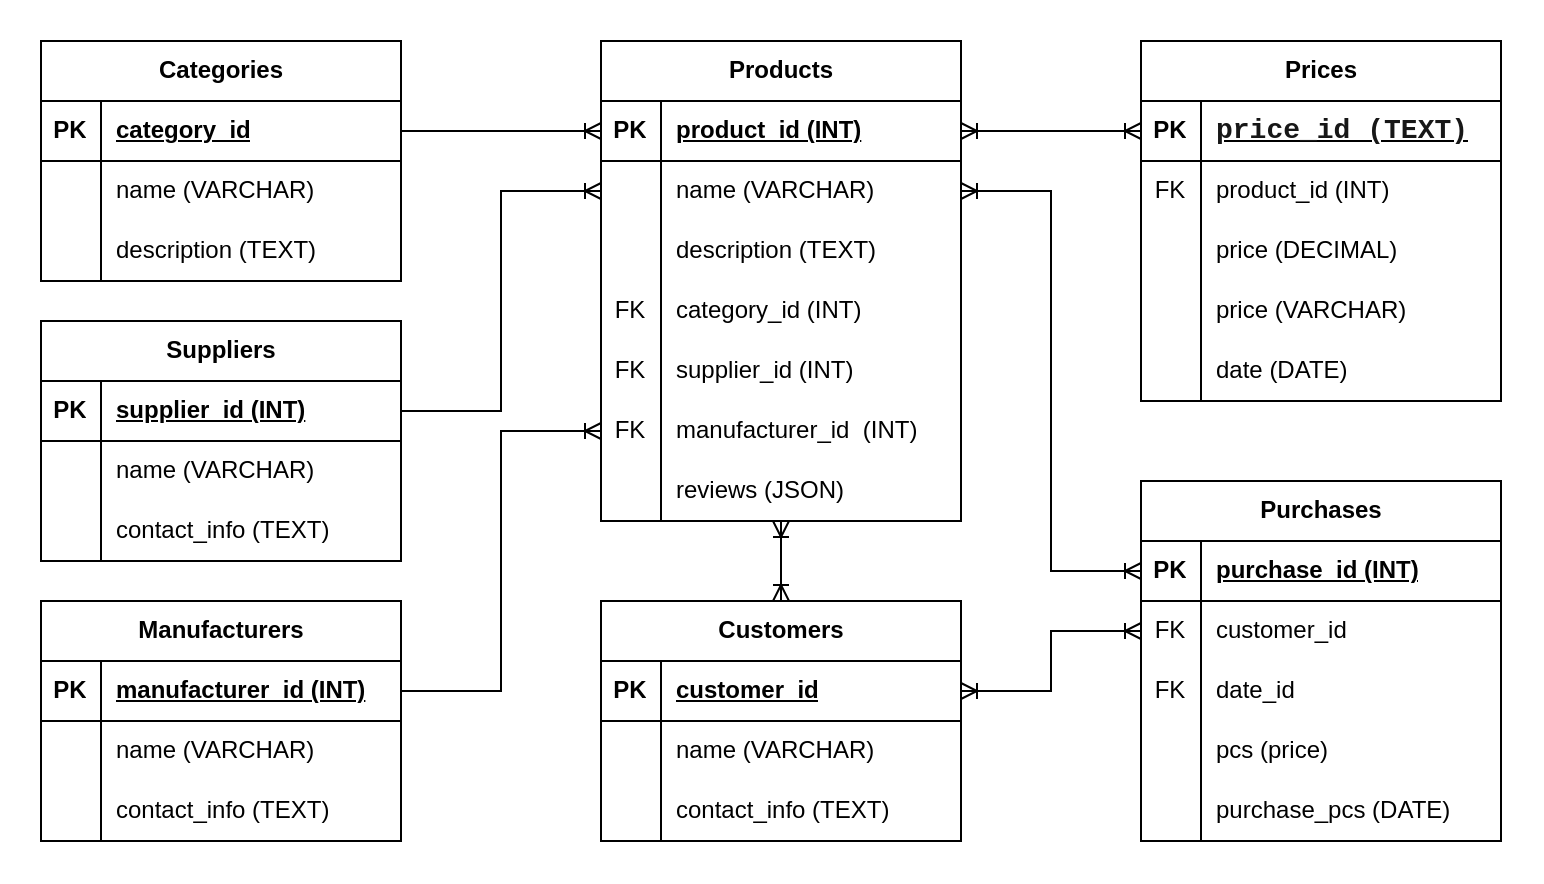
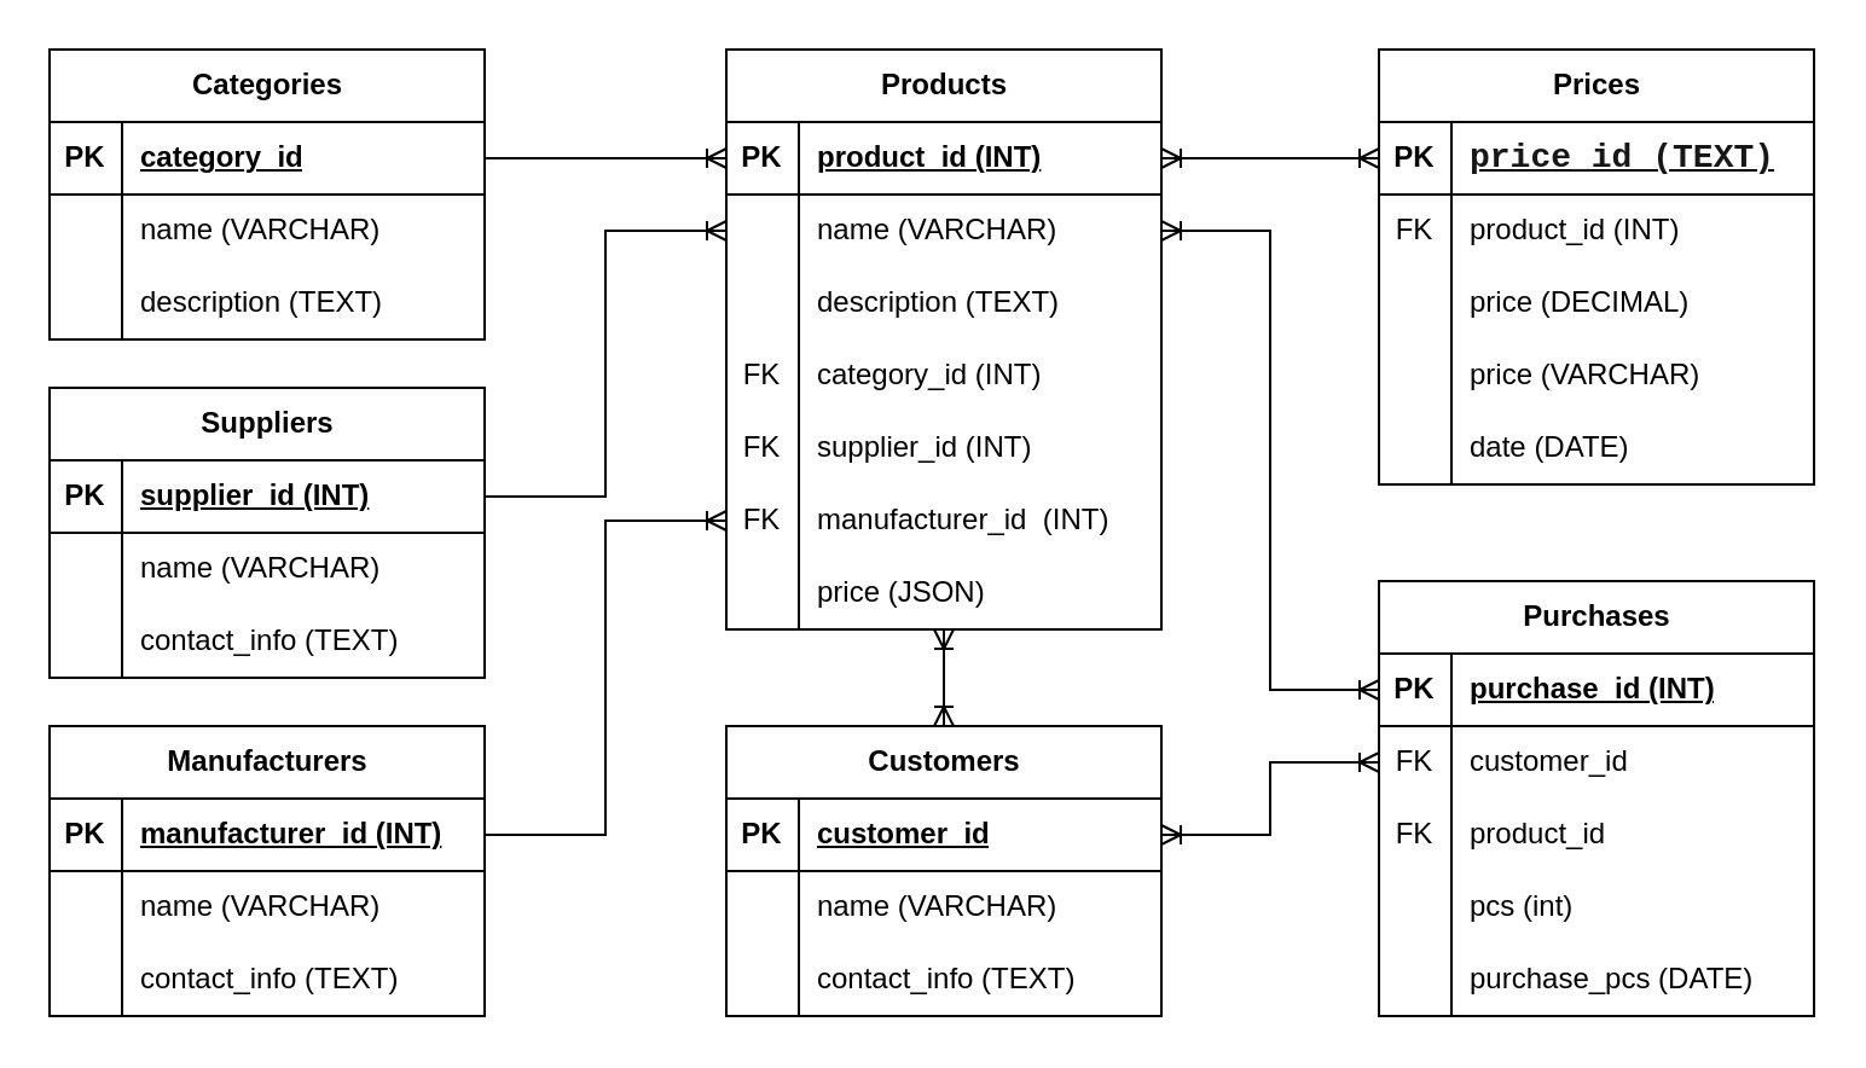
- <mxCell id="35" value="reviews (JSON)" style="shape=partialRectangle;connectable=0;fillColor=none;top=0;left=0;bottom=0;right=0;align=left;spacingLeft=6;overflow=hidden;whiteSpace=wrap;html=1;" vertex="1" parent="33"><mxGeometry x="30" width="150" height="30" as="geometry"><mxRectangle width="150" height="30" as="alternateBounds" /></mxGeometry></mxCell>
+ <mxCell id="35" value="price (JSON)" style="shape=partialRectangle;connectable=0;fillColor=none;top=0;left=0;bottom=0;right=0;align=left;spacingLeft=6;overflow=hidden;whiteSpace=wrap;html=1;" vertex="1" parent="33"><mxGeometry x="30" width="150" height="30" as="geometry"><mxRectangle width="150" height="30" as="alternateBounds" /></mxGeometry></mxCell>
- <mxCell id="92" value="date_id" style="shape=partialRectangle;connectable=0;fillColor=none;top=0;left=0;bottom=0;right=0;align=left;spacingLeft=6;overflow=hidden;whiteSpace=wrap;html=1;" parent="90" vertex="1"><mxGeometry x="30" width="150" height="30" as="geometry"><mxRectangle width="150" height="30" as="alternateBounds" /></mxGeometry></mxCell>
+ <mxCell id="92" value="product_id" style="shape=partialRectangle;connectable=0;fillColor=none;top=0;left=0;bottom=0;right=0;align=left;spacingLeft=6;overflow=hidden;whiteSpace=wrap;html=1;" parent="90" vertex="1"><mxGeometry x="30" width="150" height="30" as="geometry"><mxRectangle width="150" height="30" as="alternateBounds" /></mxGeometry></mxCell>
- <mxCell id="95" value="pcs (price)" style="shape=partialRectangle;connectable=0;fillColor=none;top=0;left=0;bottom=0;right=0;align=left;spacingLeft=6;overflow=hidden;whiteSpace=wrap;html=1;" parent="93" vertex="1"><mxGeometry x="30" width="150" height="30" as="geometry"><mxRectangle width="150" height="30" as="alternateBounds" /></mxGeometry></mxCell>
+ <mxCell id="95" value="pcs (int)" style="shape=partialRectangle;connectable=0;fillColor=none;top=0;left=0;bottom=0;right=0;align=left;spacingLeft=6;overflow=hidden;whiteSpace=wrap;html=1;" parent="93" vertex="1"><mxGeometry x="30" width="150" height="30" as="geometry"><mxRectangle width="150" height="30" as="alternateBounds" /></mxGeometry></mxCell>
